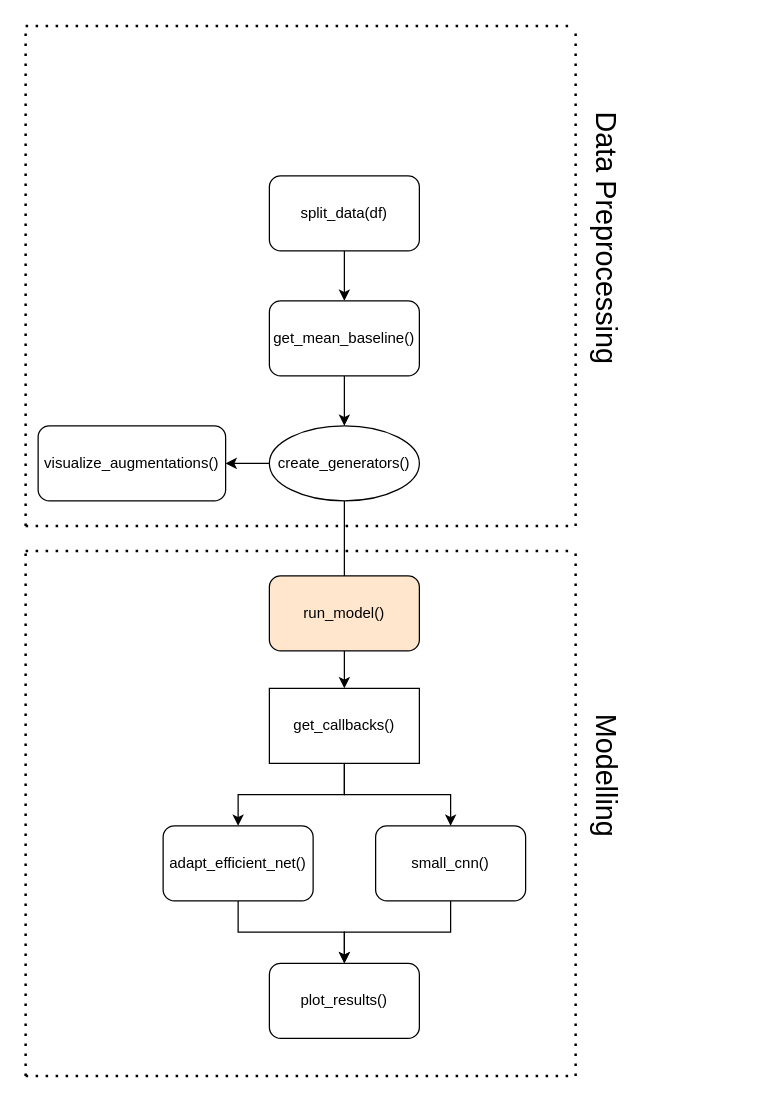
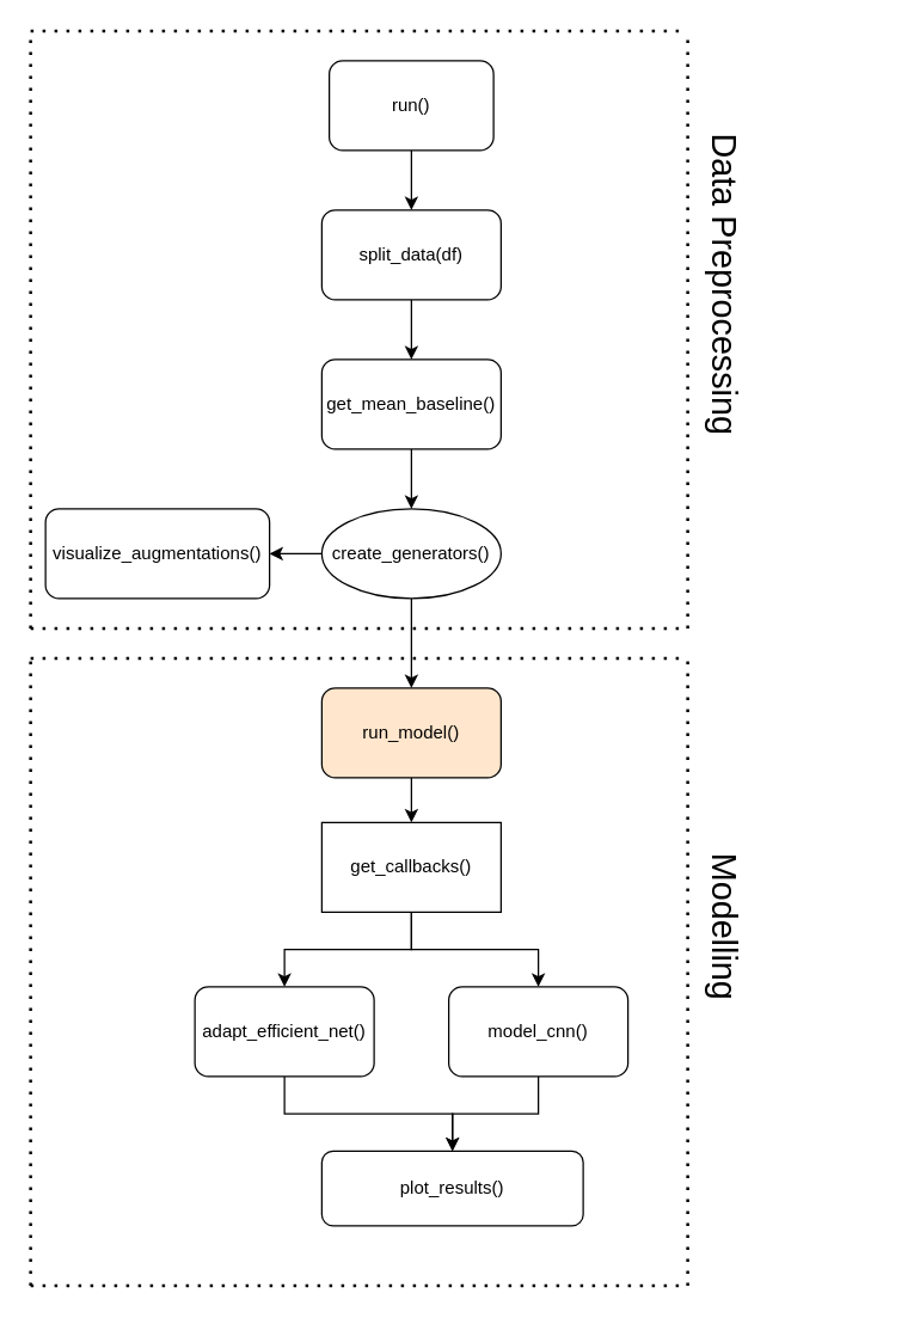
+ <mxCell id="3" value="run()" style="rounded=1;whiteSpace=wrap;html=1;" vertex="1" parent="1"><mxGeometry x="220" y="40" width="110" height="60" as="geometry" /></mxCell>
+ <mxCell id="2" style="edgeStyle=orthogonalEdgeStyle;rounded=0;orthogonalLoop=1;jettySize=auto;html=1;fontSize=23;" edge="1" parent="1" source="3" target="5"><mxGeometry relative="1" as="geometry" /></mxCell>
- <mxCell id="9" style="edgeStyle=orthogonalEdgeStyle;rounded=0;orthogonalLoop=1;jettySize=auto;html=1;fontSize=23;endArrow=none;" edge="1" parent="1" source="10" target="13"><mxGeometry relative="1" as="geometry" /></mxCell>
+ <mxCell id="9" style="edgeStyle=orthogonalEdgeStyle;rounded=0;orthogonalLoop=1;jettySize=auto;html=1;fontSize=23;" edge="1" parent="1" source="10" target="13"><mxGeometry relative="1" as="geometry" /></mxCell>
- <mxCell id="21" value="&lt;span style=&quot;font-weight: normal&quot;&gt;small_cnn()&lt;/span&gt;" style="rounded=1;whiteSpace=wrap;html=1;fontStyle=1" vertex="1" parent="1"><mxGeometry x="300" y="660" width="120" height="60" as="geometry" /></mxCell>
+ <mxCell id="21" value="&lt;span style=&quot;font-weight: normal&quot;&gt;model_cnn()&lt;/span&gt;" style="rounded=1;whiteSpace=wrap;html=1;fontStyle=1" vertex="1" parent="1"><mxGeometry x="300" y="660" width="120" height="60" as="geometry" /></mxCell>
- <mxCell id="14" value="plot_results()" style="rounded=1;whiteSpace=wrap;html=1;" vertex="1" parent="1"><mxGeometry x="215" y="770" width="120" height="60" as="geometry" /></mxCell>
+ <mxCell id="14" value="plot_results()" style="rounded=1;whiteSpace=wrap;html=1;" vertex="1" parent="1"><mxGeometry x="215" y="770" width="175" height="50" as="geometry" /></mxCell>
